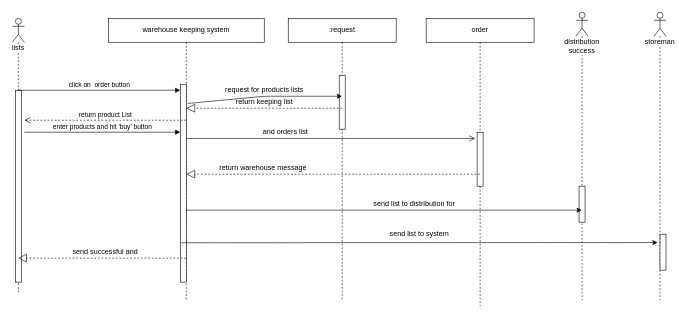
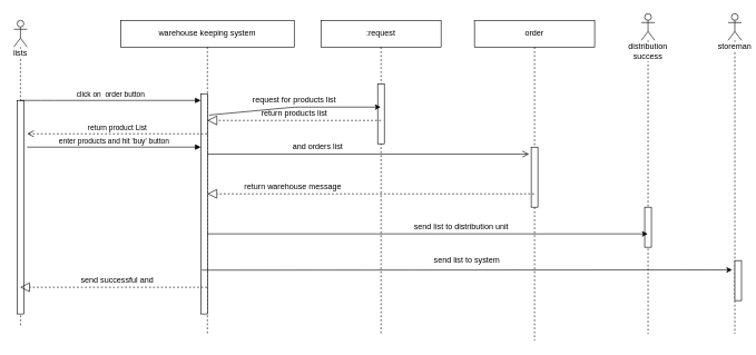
- <mxCell id="17" value="request for products lists" style="text;html=1;align=center;verticalAlign=middle;resizable=0;points=[];autosize=1;" vertex="1" parent="1"><mxGeometry x="365" y="140" width="150" height="20" as="geometry" /></mxCell>
+ <mxCell id="17" value="request for products list" style="text;html=1;align=center;verticalAlign=middle;resizable=0;points=[];autosize=1;" vertex="1" parent="1"><mxGeometry x="365" y="140" width="150" height="20" as="geometry" /></mxCell>
- <mxCell id="18" value="return keeping list&lt;br&gt;" style="text;html=1;align=center;verticalAlign=middle;resizable=0;points=[];autosize=1;" vertex="1" parent="1"><mxGeometry x="385" y="160" width="110" height="20" as="geometry" /></mxCell>
+ <mxCell id="18" value="return products list&lt;br&gt;" style="text;html=1;align=center;verticalAlign=middle;resizable=0;points=[];autosize=1;" vertex="1" parent="1"><mxGeometry x="385" y="160" width="110" height="20" as="geometry" /></mxCell>
- <mxCell id="25" value="send list to distribution for&lt;br&gt;" style="text;html=1;align=center;verticalAlign=middle;resizable=0;points=[];autosize=1;" vertex="1" parent="1"><mxGeometry x="610" y="330" width="160" height="20" as="geometry" /></mxCell>
+ <mxCell id="25" value="send list to distribution unit&lt;br&gt;" style="text;html=1;align=center;verticalAlign=middle;resizable=0;points=[];autosize=1;" vertex="1" parent="1"><mxGeometry x="610" y="330" width="160" height="20" as="geometry" /></mxCell>
